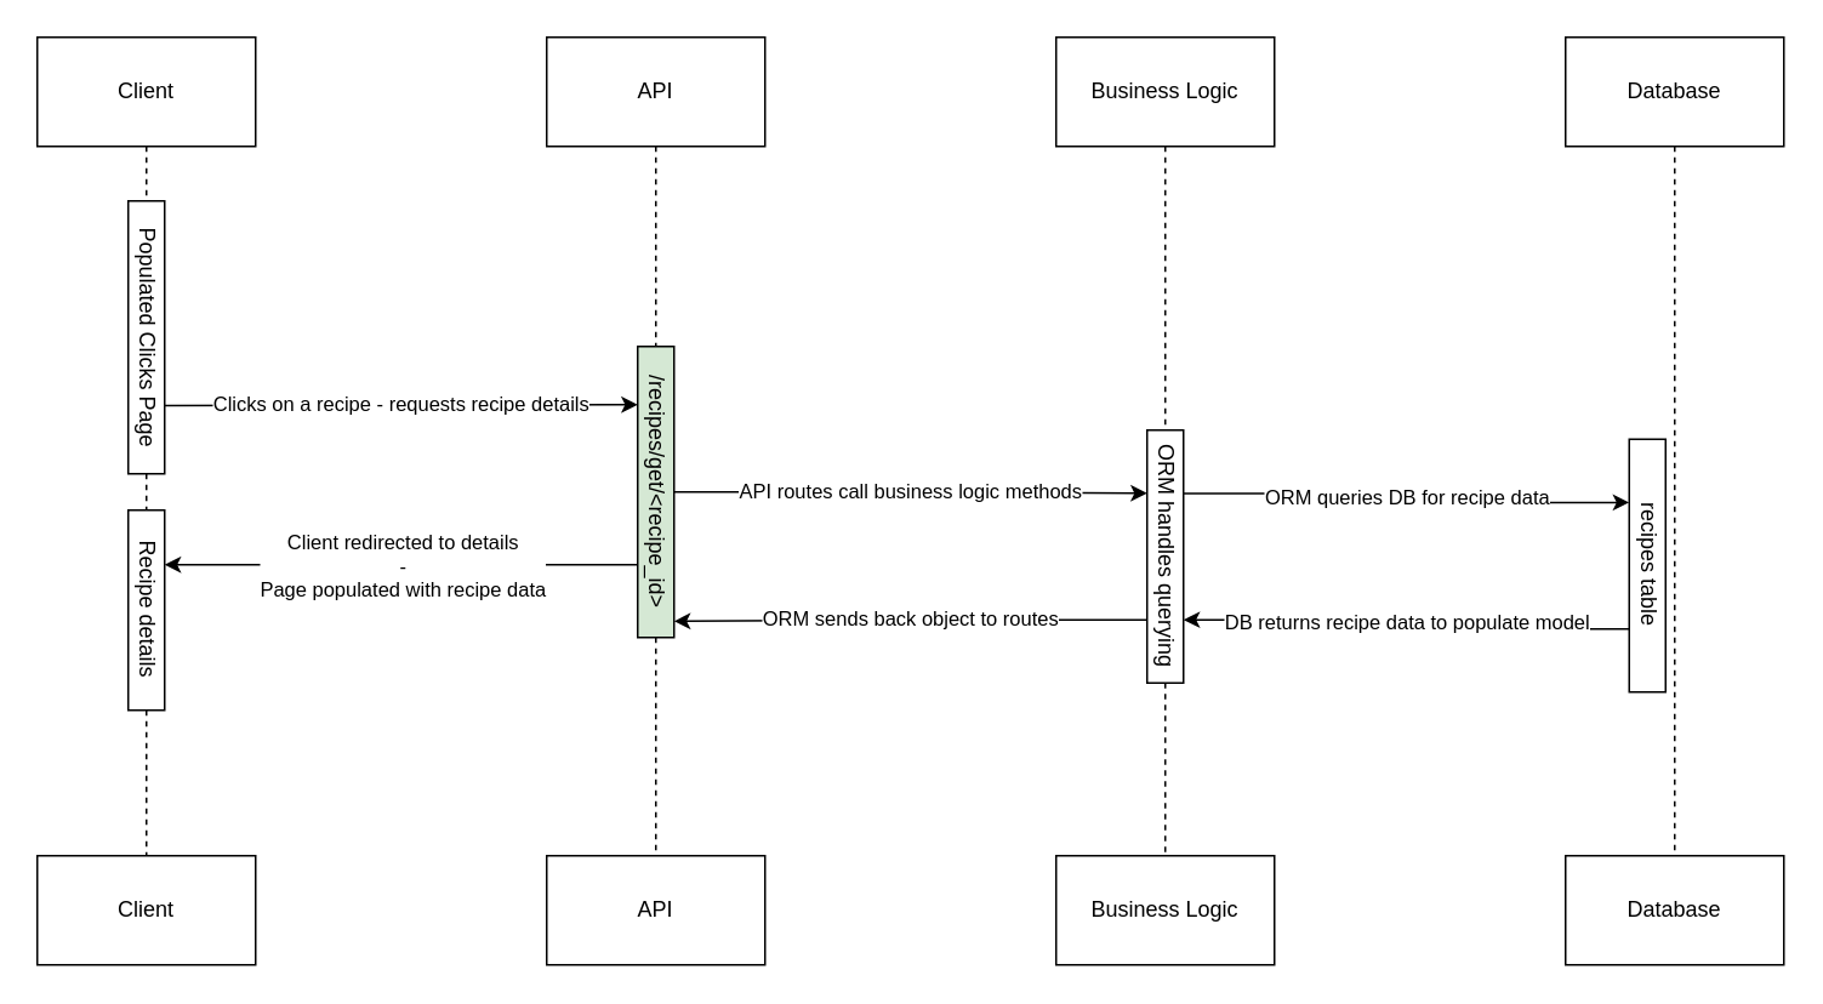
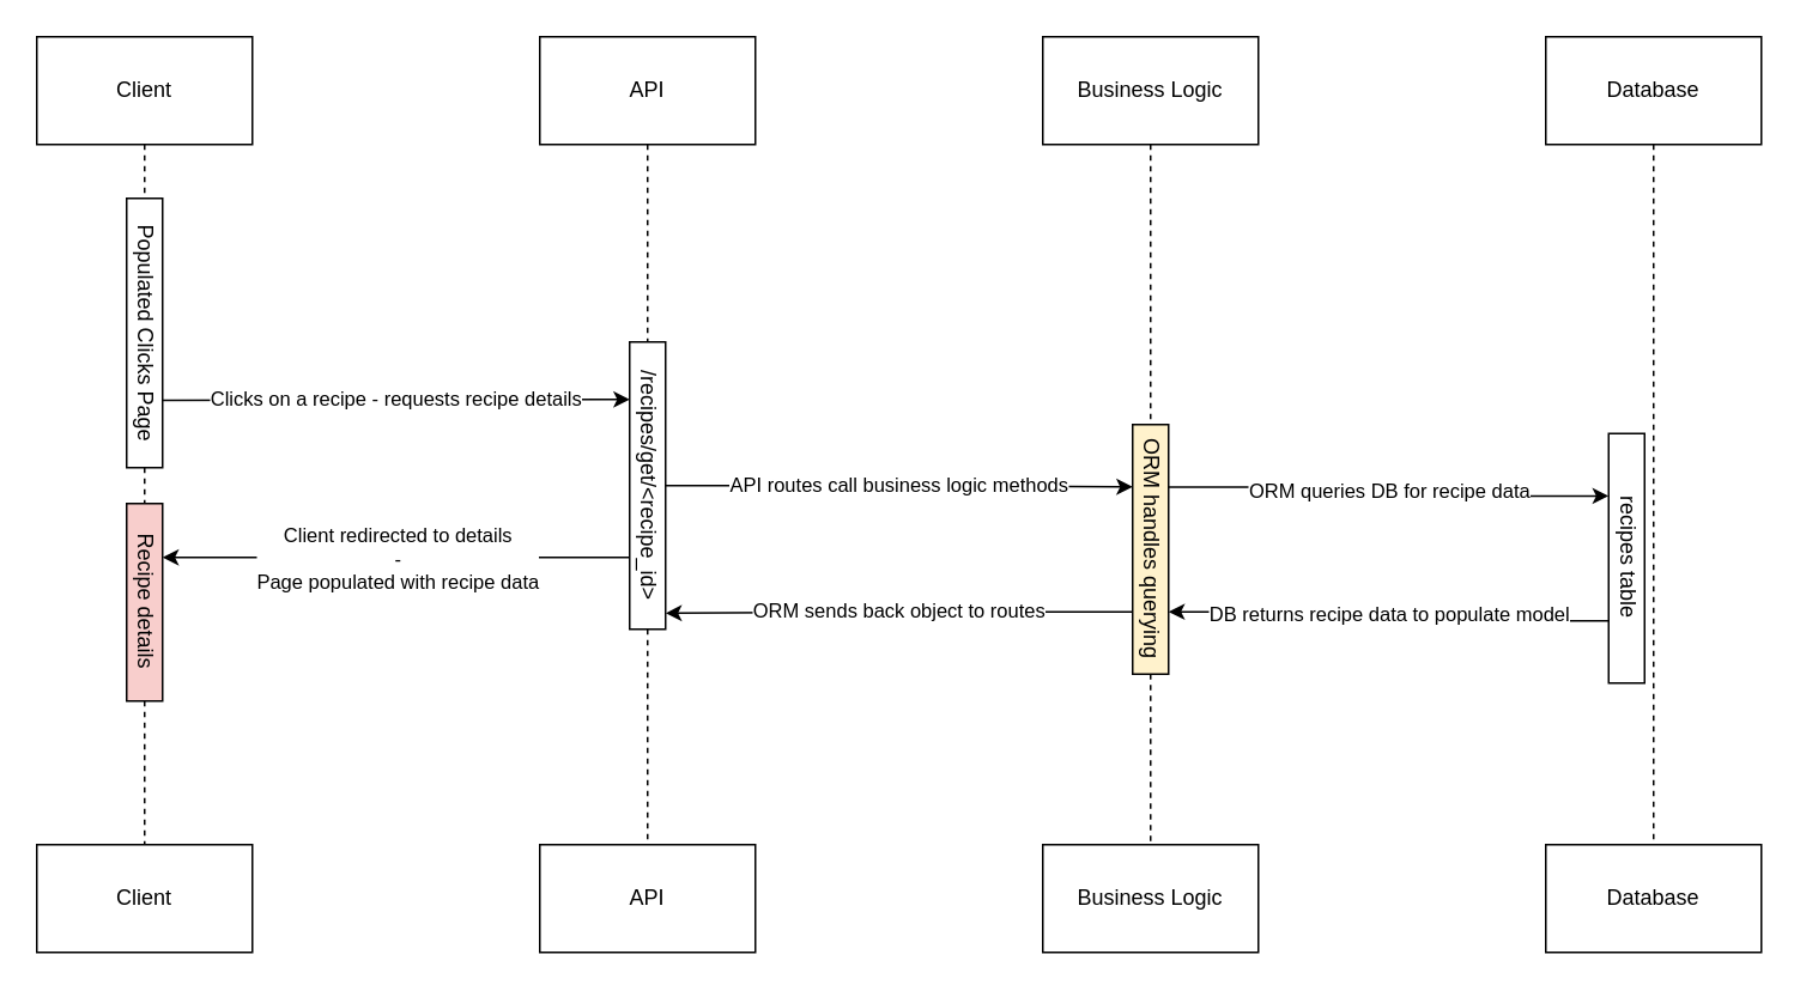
- <mxCell id="24" value="/recipes/get/&amp;lt;recipe_id&amp;gt;" style="rounded=0;whiteSpace=wrap;html=1;textDirection=vertical-lr;fillColor=#d5e8d4;" parent="1" vertex="1"><mxGeometry x="350" y="190" width="20" height="160" as="geometry" /></mxCell>
+ <mxCell id="24" value="/recipes/get/&amp;lt;recipe_id&amp;gt;" style="rounded=0;whiteSpace=wrap;html=1;textDirection=vertical-lr;" parent="1" vertex="1"><mxGeometry x="350" y="190" width="20" height="160" as="geometry" /></mxCell>
- <mxCell id="18" value="ORM handles querying" style="rounded=0;whiteSpace=wrap;html=1;textDirection=vertical-lr;" parent="1" vertex="1"><mxGeometry x="630" y="236" width="20" height="139" as="geometry" /></mxCell>
+ <mxCell id="18" value="ORM handles querying" style="rounded=0;whiteSpace=wrap;html=1;textDirection=vertical-lr;fillColor=#fff2cc;" parent="1" vertex="1"><mxGeometry x="630" y="236" width="20" height="139" as="geometry" /></mxCell>
- <mxCell id="22" value="Recipe details" style="rounded=0;whiteSpace=wrap;html=1;textDirection=vertical-lr;" parent="1" vertex="1"><mxGeometry x="70" y="280" width="20" height="110" as="geometry" /></mxCell>
+ <mxCell id="22" value="Recipe details" style="rounded=0;whiteSpace=wrap;html=1;textDirection=vertical-lr;fillColor=#f8cecc;" parent="1" vertex="1"><mxGeometry x="70" y="280" width="20" height="110" as="geometry" /></mxCell>
